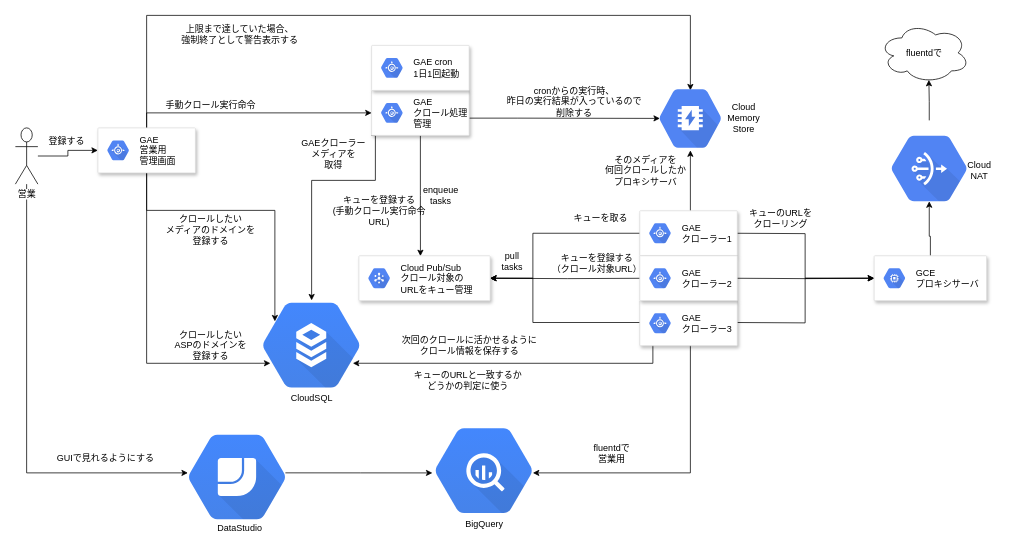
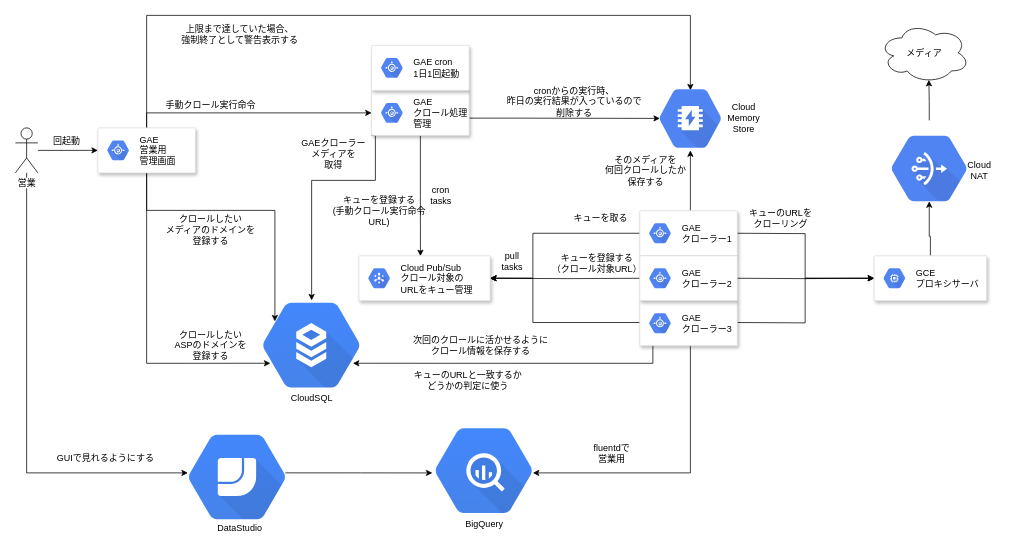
- <mxCell id="9" value="fluentdで" style="ellipse;shape=cloud;whiteSpace=wrap;html=1;" parent="1" vertex="1"><mxGeometry x="1172" y="30" width="120" height="80" as="geometry" /></mxCell>
+ <mxCell id="9" value="メディア" style="ellipse;shape=cloud;whiteSpace=wrap;html=1;" parent="1" vertex="1"><mxGeometry x="1172" y="30" width="120" height="80" as="geometry" /></mxCell>
- <mxCell id="29" value="登録する" style="text;html=1;align=center;verticalAlign=middle;resizable=0;points=[];autosize=1;" parent="1" vertex="1"><mxGeometry x="58" y="178" width="60" height="20" as="geometry" /></mxCell>
+ <mxCell id="29" value="回起動" style="text;html=1;align=center;verticalAlign=middle;resizable=0;points=[];autosize=1;" parent="1" vertex="1"><mxGeometry x="58" y="178" width="60" height="20" as="geometry" /></mxCell>
- <mxCell id="5" value="営業" style="shape=umlActor;verticalLabelPosition=bottom;labelBackgroundColor=#ffffff;verticalAlign=top;html=1;outlineConnect=0;" parent="1" vertex="1"><mxGeometry x="20" y="170" width="30" height="75" as="geometry" /></mxCell>
+ <mxCell id="5" value="営業" style="shape=umlActor;verticalLabelPosition=bottom;labelBackgroundColor=#ffffff;verticalAlign=top;html=1;outlineConnect=0;" parent="1" vertex="1"><mxGeometry x="20" y="170" width="30" height="60" as="geometry" /></mxCell>
- <mxCell id="24" value="そのメディアを&lt;br&gt;何回クロールしたか&lt;br&gt;プロキシサーバ" style="text;html=1;align=center;verticalAlign=middle;resizable=0;points=[];autosize=1;" parent="1" vertex="1"><mxGeometry x="800" y="202" width="120" height="50" as="geometry" /></mxCell>
+ <mxCell id="24" value="そのメディアを&lt;br&gt;何回クロールしたか&lt;br&gt;保存する" style="text;html=1;align=center;verticalAlign=middle;resizable=0;points=[];autosize=1;" parent="1" vertex="1"><mxGeometry x="800" y="202" width="120" height="50" as="geometry" /></mxCell>
- <mxCell id="49" value="enqueue&lt;br&gt;tasks" style="text;html=1;align=center;verticalAlign=middle;resizable=0;points=[];autosize=1;" parent="1" vertex="1"><mxGeometry x="557" y="245" width="60" height="30" as="geometry" /></mxCell>
+ <mxCell id="49" value="cron&lt;br&gt;tasks" style="text;html=1;align=center;verticalAlign=middle;resizable=0;points=[];autosize=1;" parent="1" vertex="1"><mxGeometry x="557" y="245" width="60" height="30" as="geometry" /></mxCell>
- <mxCell id="30" value="次回のクロールに活かせるように&lt;br&gt;クロール情報を保存する" style="text;html=1;align=center;verticalAlign=middle;resizable=0;points=[];autosize=1;" parent="1" vertex="1"><mxGeometry x="530" y="444.75" width="190" height="30" as="geometry" /></mxCell>
+ <mxCell id="30" value="次回のクロールに活かせるように&lt;br&gt;クロール情報を保存する" style="text;html=1;align=center;verticalAlign=middle;resizable=0;points=[];autosize=1;" parent="1" vertex="1"><mxGeometry x="545" y="444.75" width="190" height="30" as="geometry" /></mxCell>
